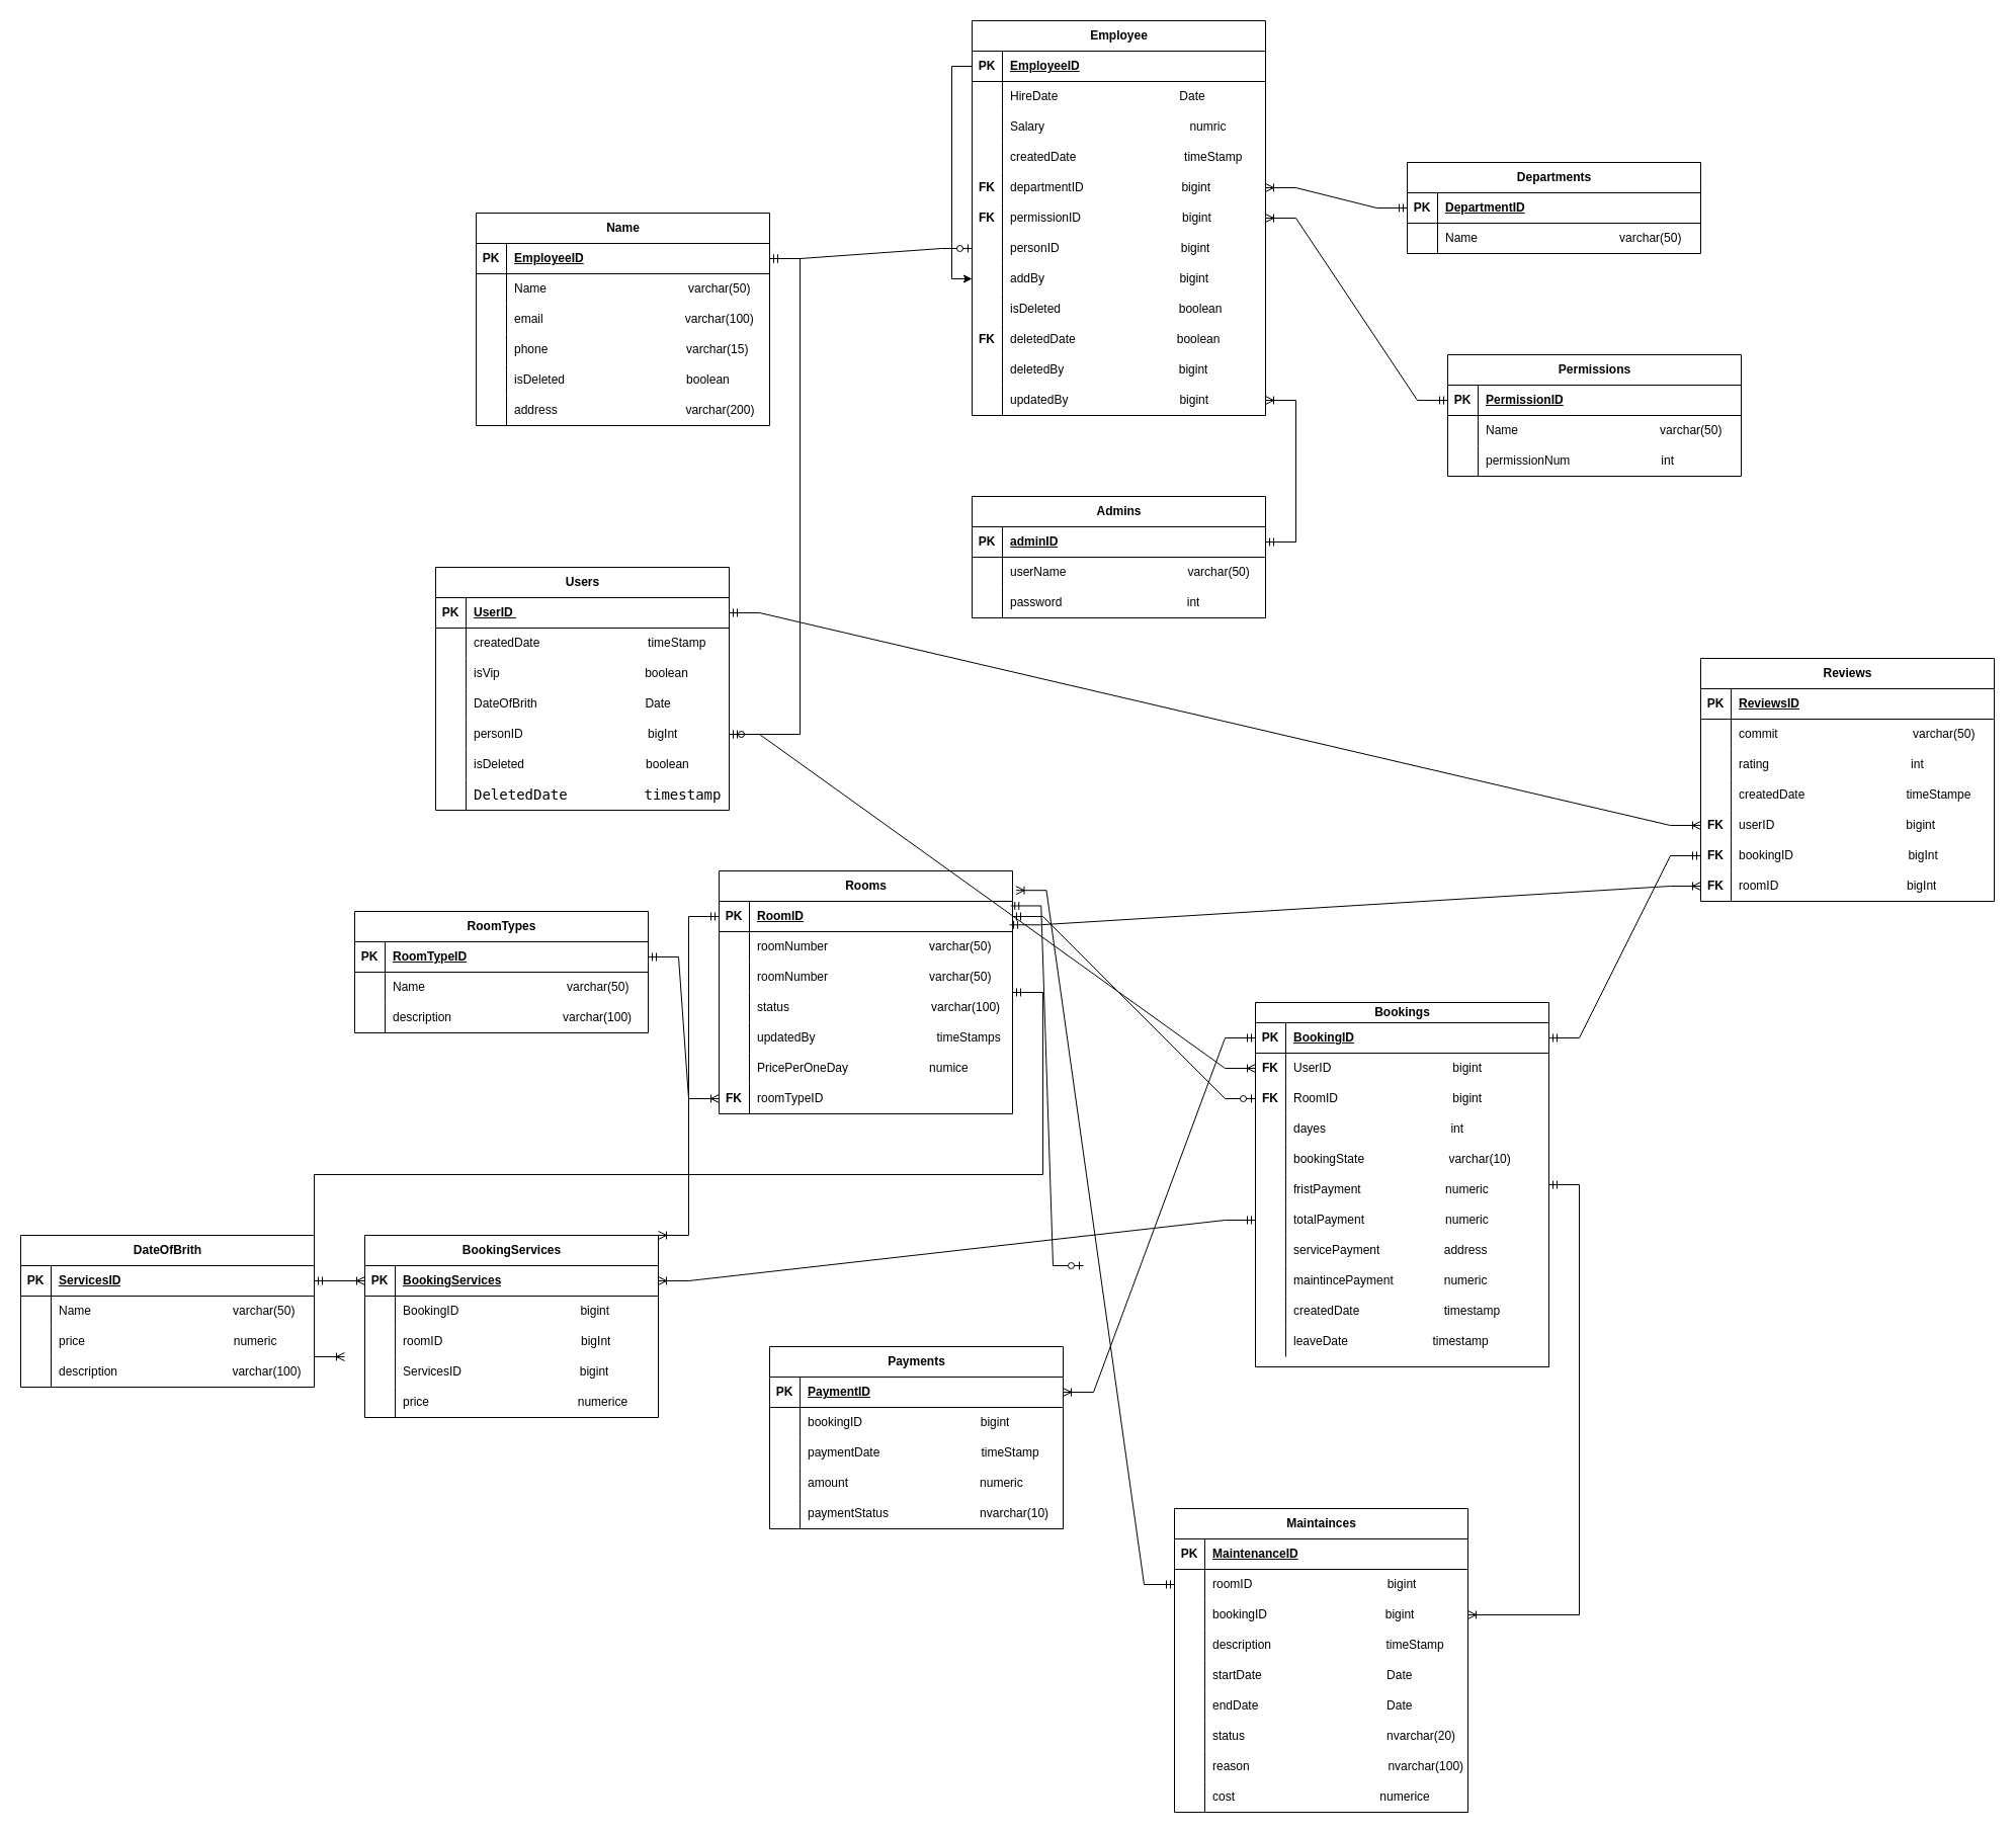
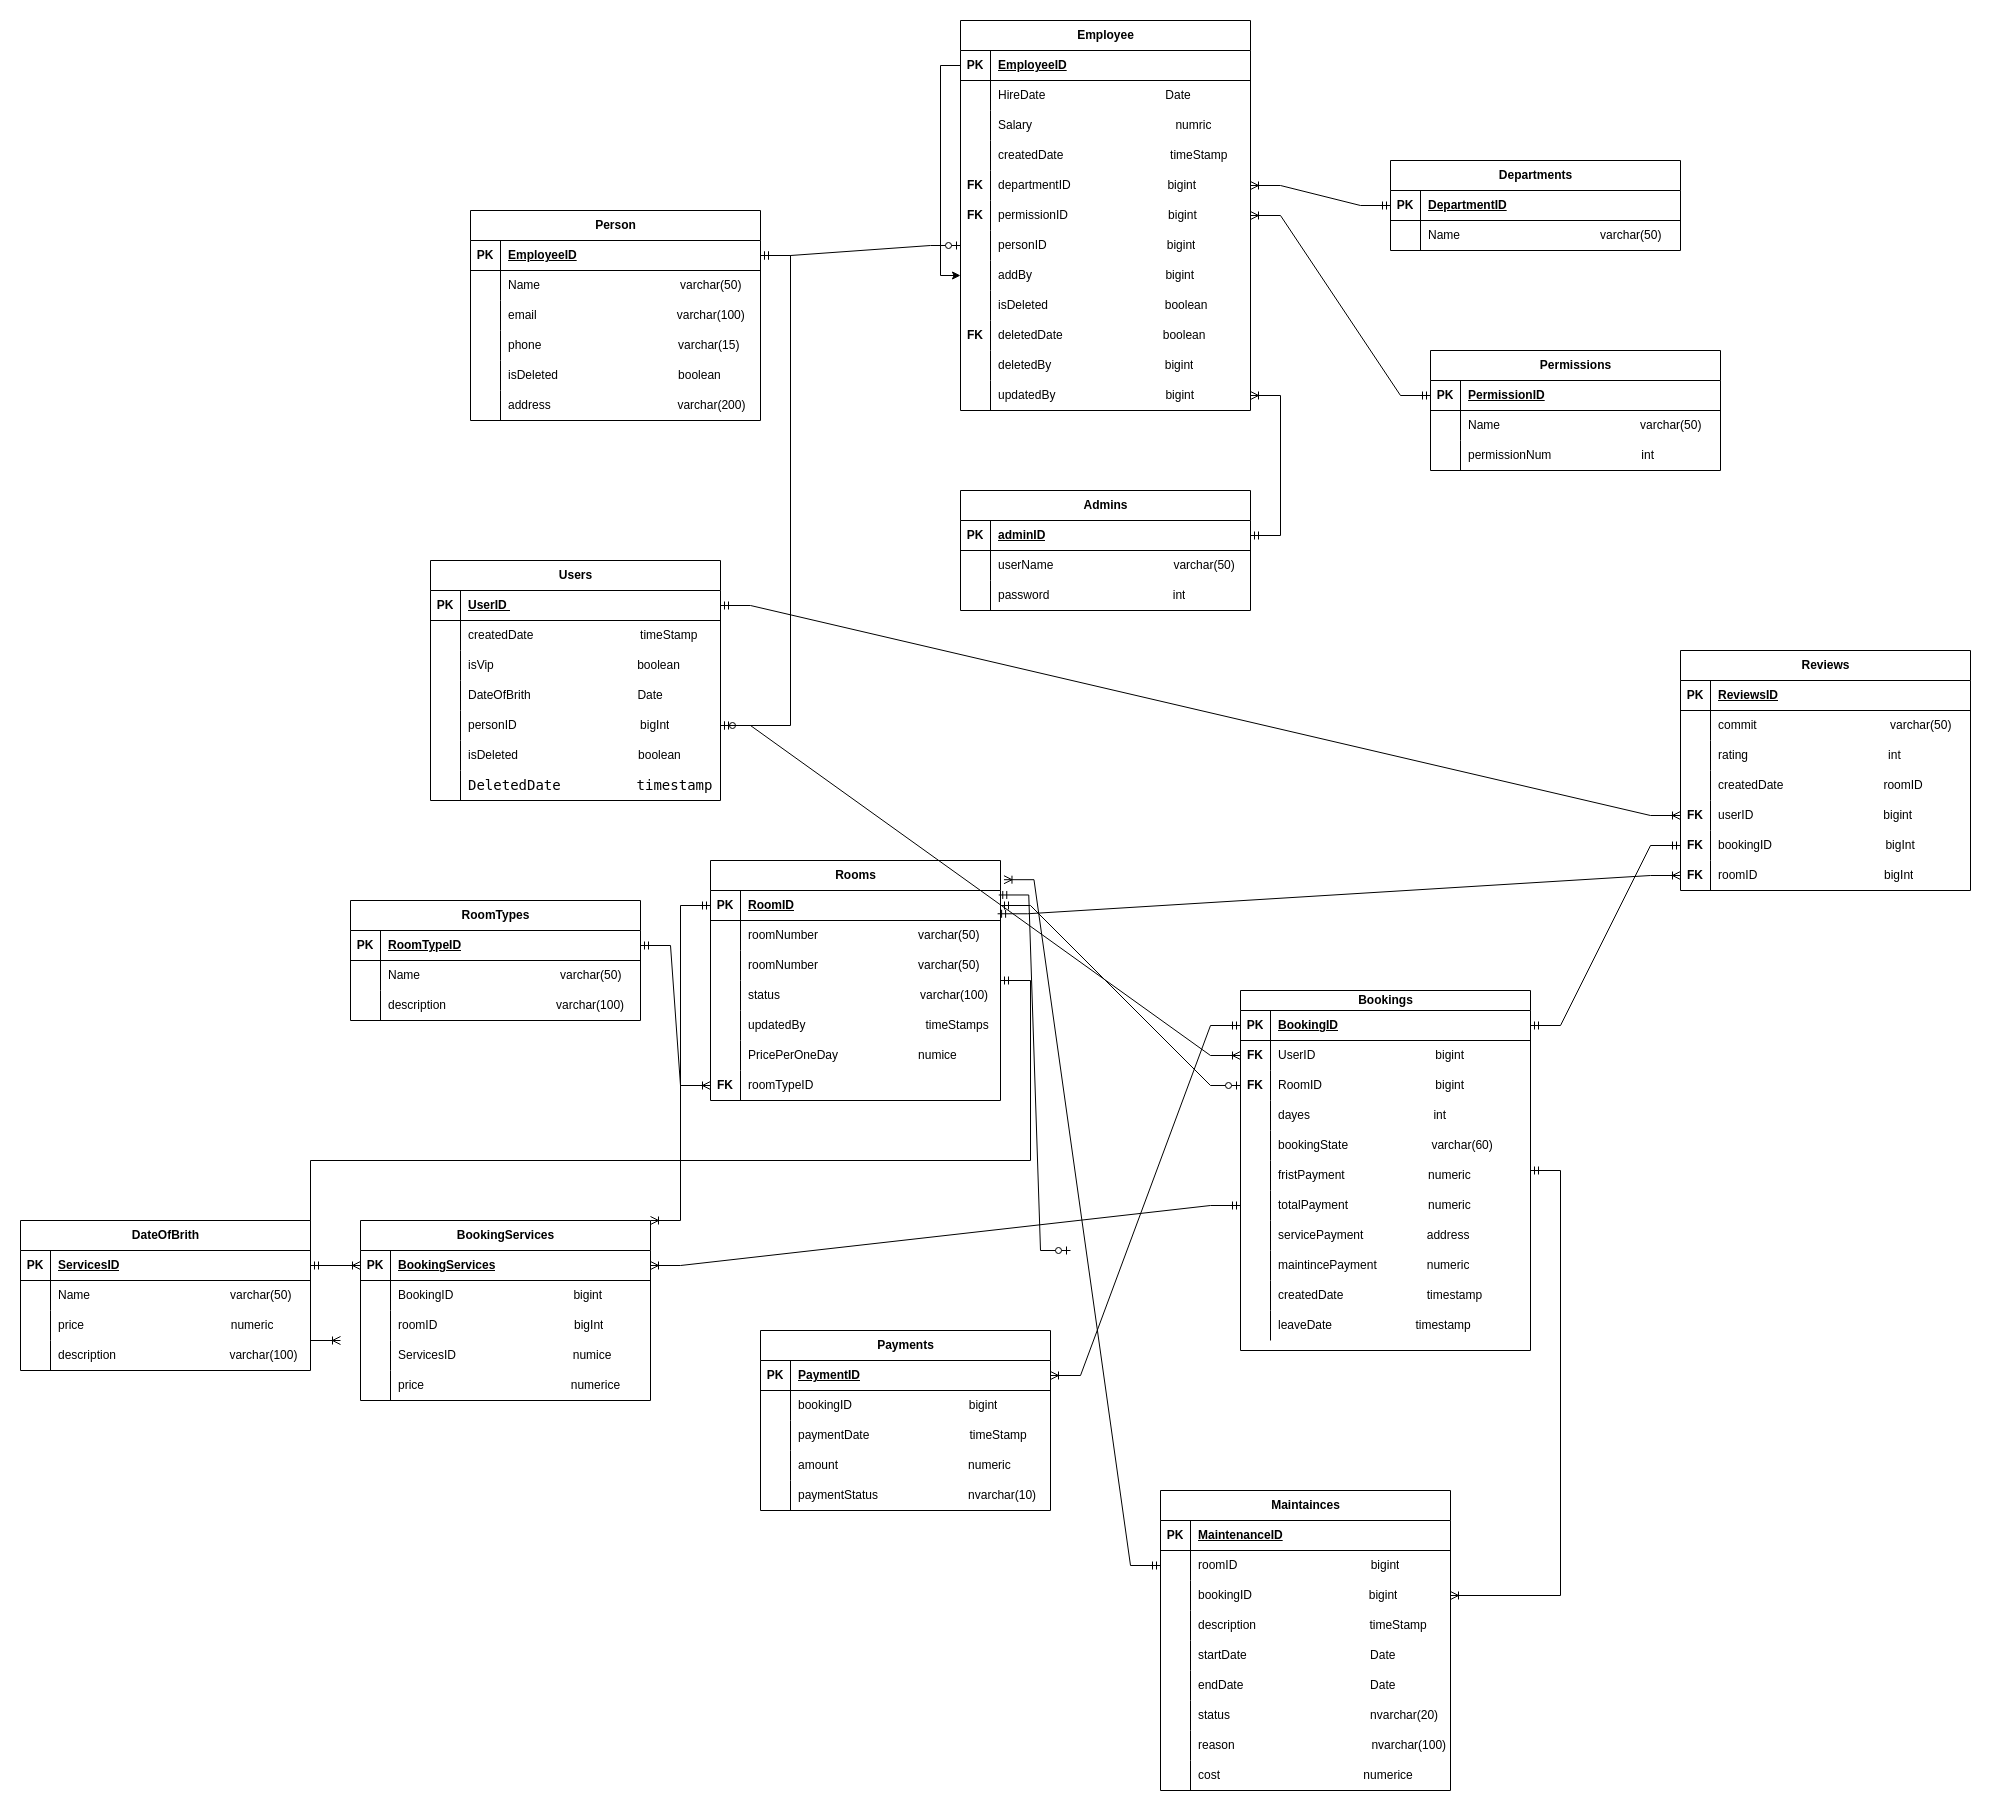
- <mxCell id="81" value="Name" style="shape=table;startSize=30;container=1;collapsible=1;childLayout=tableLayout;fixedRows=1;rowLines=0;fontStyle=1;align=center;resizeLast=1;html=1;" parent="1" vertex="1"><mxGeometry x="470" y="210" width="290" height="210" as="geometry" /></mxCell>
+ <mxCell id="81" value="Person" style="shape=table;startSize=30;container=1;collapsible=1;childLayout=tableLayout;fixedRows=1;rowLines=0;fontStyle=1;align=center;resizeLast=1;html=1;" parent="1" vertex="1"><mxGeometry x="470" y="210" width="290" height="210" as="geometry" /></mxCell>
- <mxCell id="182" value="createdDate&amp;nbsp; &amp;nbsp; &amp;nbsp; &amp;nbsp; &amp;nbsp; &amp;nbsp; &amp;nbsp; &amp;nbsp; &amp;nbsp; &amp;nbsp; &amp;nbsp; &amp;nbsp; &amp;nbsp; &amp;nbsp; &amp;nbsp; timeStampe" style="shape=partialRectangle;connectable=0;fillColor=none;top=0;left=0;bottom=0;right=0;align=left;spacingLeft=6;overflow=hidden;whiteSpace=wrap;html=1;" parent="180" vertex="1"><mxGeometry x="30" width="260" height="30" as="geometry"><mxRectangle width="260" height="30" as="alternateBounds" /></mxGeometry></mxCell>
+ <mxCell id="182" value="createdDate&amp;nbsp; &amp;nbsp; &amp;nbsp; &amp;nbsp; &amp;nbsp; &amp;nbsp; &amp;nbsp; &amp;nbsp; &amp;nbsp; &amp;nbsp; &amp;nbsp; &amp;nbsp; &amp;nbsp; &amp;nbsp; &amp;nbsp; roomID" style="shape=partialRectangle;connectable=0;fillColor=none;top=0;left=0;bottom=0;right=0;align=left;spacingLeft=6;overflow=hidden;whiteSpace=wrap;html=1;" parent="180" vertex="1"><mxGeometry x="30" width="260" height="30" as="geometry"><mxRectangle width="260" height="30" as="alternateBounds" /></mxGeometry></mxCell>
- <mxCell id="150" value="bookingState&amp;nbsp; &amp;nbsp; &amp;nbsp; &amp;nbsp; &amp;nbsp; &amp;nbsp; &amp;nbsp; &amp;nbsp; &amp;nbsp; &amp;nbsp; &amp;nbsp; &amp;nbsp; &amp;nbsp;varchar(10)" style="shape=partialRectangle;connectable=0;fillColor=none;top=0;left=0;bottom=0;right=0;align=left;spacingLeft=6;overflow=hidden;whiteSpace=wrap;html=1;" parent="148" vertex="1"><mxGeometry x="30" width="260" height="30" as="geometry"><mxRectangle width="260" height="30" as="alternateBounds" /></mxGeometry></mxCell>
+ <mxCell id="150" value="bookingState&amp;nbsp; &amp;nbsp; &amp;nbsp; &amp;nbsp; &amp;nbsp; &amp;nbsp; &amp;nbsp; &amp;nbsp; &amp;nbsp; &amp;nbsp; &amp;nbsp; &amp;nbsp; &amp;nbsp;varchar(60)" style="shape=partialRectangle;connectable=0;fillColor=none;top=0;left=0;bottom=0;right=0;align=left;spacingLeft=6;overflow=hidden;whiteSpace=wrap;html=1;" parent="148" vertex="1"><mxGeometry x="30" width="260" height="30" as="geometry"><mxRectangle width="260" height="30" as="alternateBounds" /></mxGeometry></mxCell>
- <mxCell id="240" value="ServicesID&amp;nbsp; &amp;nbsp; &amp;nbsp; &amp;nbsp; &amp;nbsp; &amp;nbsp; &amp;nbsp; &amp;nbsp; &amp;nbsp; &amp;nbsp; &amp;nbsp; &amp;nbsp; &amp;nbsp; &amp;nbsp; &amp;nbsp; &amp;nbsp; &amp;nbsp; &amp;nbsp;bigint" style="shape=partialRectangle;connectable=0;fillColor=none;top=0;left=0;bottom=0;right=0;align=left;spacingLeft=6;overflow=hidden;whiteSpace=wrap;html=1;" parent="238" vertex="1"><mxGeometry x="30" width="260" height="30" as="geometry"><mxRectangle width="260" height="30" as="alternateBounds" /></mxGeometry></mxCell>
+ <mxCell id="240" value="ServicesID&amp;nbsp; &amp;nbsp; &amp;nbsp; &amp;nbsp; &amp;nbsp; &amp;nbsp; &amp;nbsp; &amp;nbsp; &amp;nbsp; &amp;nbsp; &amp;nbsp; &amp;nbsp; &amp;nbsp; &amp;nbsp; &amp;nbsp; &amp;nbsp; &amp;nbsp; &amp;nbsp;numice" style="shape=partialRectangle;connectable=0;fillColor=none;top=0;left=0;bottom=0;right=0;align=left;spacingLeft=6;overflow=hidden;whiteSpace=wrap;html=1;" parent="238" vertex="1"><mxGeometry x="30" width="260" height="30" as="geometry"><mxRectangle width="260" height="30" as="alternateBounds" /></mxGeometry></mxCell>
